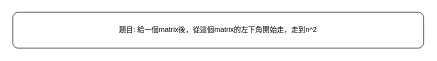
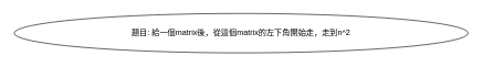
- <mxCell id="2" value="題目: 給一個matrix後，從這個matrix的左下角開始走，走到n^2" style="rounded=1;whiteSpace=wrap;html=1;" vertex="1" parent="1"><mxGeometry x="20" y="20" width="687" height="60" as="geometry" /></mxCell>
+ <mxCell id="2" value="題目: 給一個matrix後，從這個matrix的左下角開始走，走到n^2" style="ellipse;whiteSpace=wrap;html=1;" vertex="1" parent="1"><mxGeometry x="20" y="20" width="687" height="60" as="geometry" /></mxCell>
